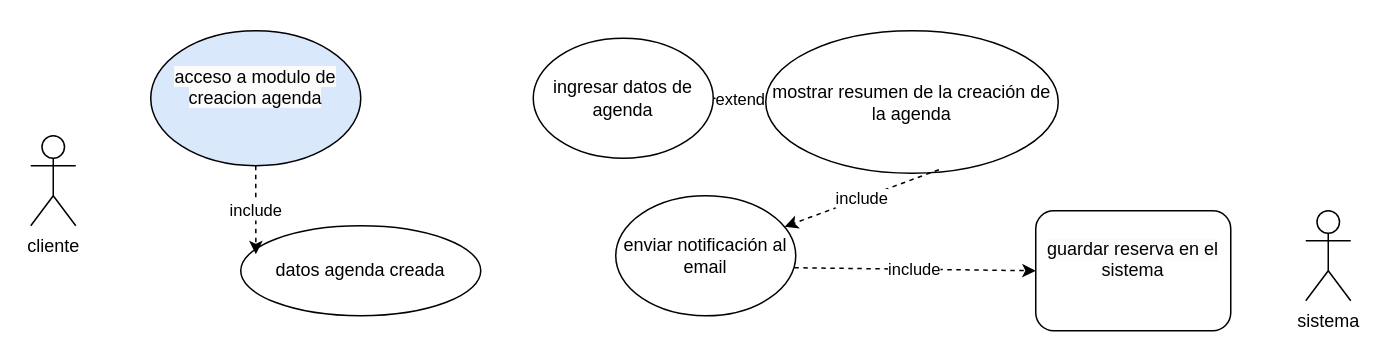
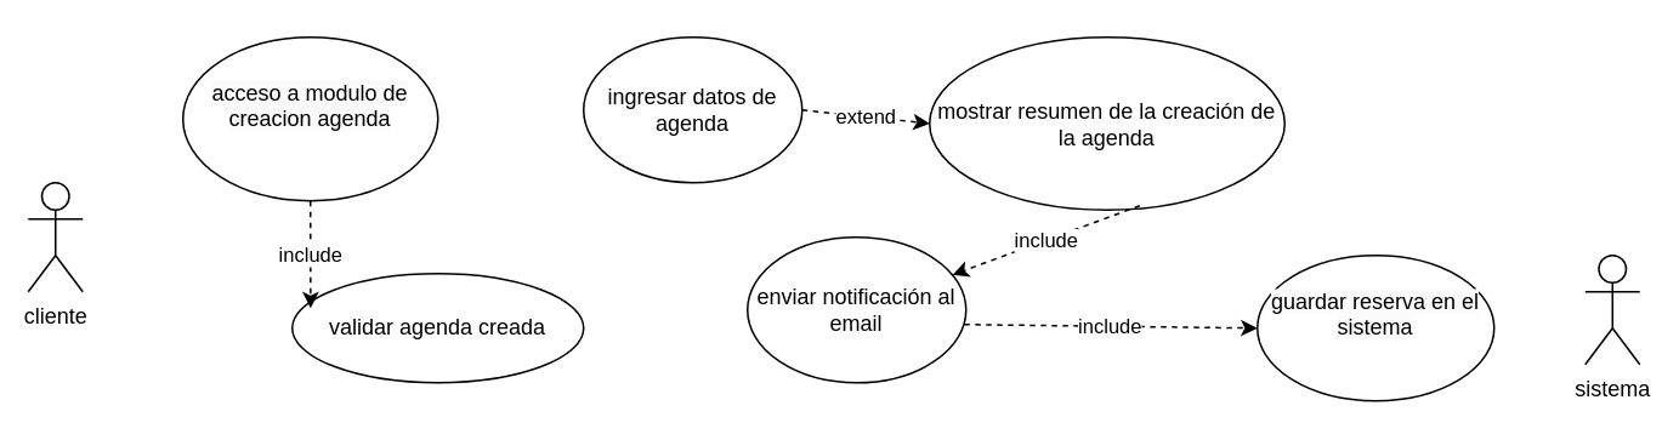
- <mxCell id="3" value="&#10;&lt;span style=&quot;color: rgb(0, 0, 0); font-family: Helvetica; font-size: 12px; font-style: normal; font-variant-ligatures: normal; font-variant-caps: normal; font-weight: 400; letter-spacing: normal; orphans: 2; text-align: center; text-indent: 0px; text-transform: none; widows: 2; word-spacing: 0px; -webkit-text-stroke-width: 0px; white-space: normal; background-color: rgb(251, 251, 251); text-decoration-thickness: initial; text-decoration-style: initial; text-decoration-color: initial; display: inline !important; float: none;&quot;&gt;acceso a modulo de creacion agenda&lt;/span&gt;&#10;&#10;" style="ellipse;whiteSpace=wrap;html=1;fillColor=#dae8fc;" parent="1" vertex="1"><mxGeometry x="100" y="20" width="140" height="90" as="geometry" /></mxCell>
+ <mxCell id="3" value="&#10;&lt;span style=&quot;color: rgb(0, 0, 0); font-family: Helvetica; font-size: 12px; font-style: normal; font-variant-ligatures: normal; font-variant-caps: normal; font-weight: 400; letter-spacing: normal; orphans: 2; text-align: center; text-indent: 0px; text-transform: none; widows: 2; word-spacing: 0px; -webkit-text-stroke-width: 0px; white-space: normal; background-color: rgb(251, 251, 251); text-decoration-thickness: initial; text-decoration-style: initial; text-decoration-color: initial; display: inline !important; float: none;&quot;&gt;acceso a modulo de creacion agenda&lt;/span&gt;&#10;&#10;" style="ellipse;whiteSpace=wrap;html=1;" parent="1" vertex="1"><mxGeometry x="100" y="20" width="140" height="90" as="geometry" /></mxCell>
- <mxCell id="4" value="ingresar datos de agenda" style="ellipse;whiteSpace=wrap;html=1;" parent="1" vertex="1"><mxGeometry x="355" y="25" width="120" height="80" as="geometry" /></mxCell>
+ <mxCell id="4" value="ingresar datos de agenda" style="ellipse;whiteSpace=wrap;html=1;" parent="1" vertex="1"><mxGeometry x="320" y="20" width="120" height="80" as="geometry" /></mxCell>
- <mxCell id="2" value="cliente" style="shape=umlActor;verticalLabelPosition=bottom;verticalAlign=top;html=1;outlineConnect=0;" parent="1" vertex="1"><mxGeometry x="20" y="90" width="30" height="60" as="geometry" /></mxCell>
+ <mxCell id="2" value="cliente" style="shape=umlActor;verticalLabelPosition=bottom;verticalAlign=top;html=1;outlineConnect=0;" parent="1" vertex="1"><mxGeometry x="15" y="100" width="30" height="60" as="geometry" /></mxCell>
- <mxCell id="6" value="datos agenda creada" style="ellipse;whiteSpace=wrap;html=1;" parent="1" vertex="1"><mxGeometry x="160" y="150" width="160" height="60" as="geometry" /></mxCell>
+ <mxCell id="6" value="validar agenda creada" style="ellipse;whiteSpace=wrap;html=1;" parent="1" vertex="1"><mxGeometry x="160" y="150" width="160" height="60" as="geometry" /></mxCell>
- <mxCell id="7" value="&#10;&lt;span style=&quot;color: rgb(0, 0, 0); font-family: Helvetica; font-size: 12px; font-style: normal; font-variant-ligatures: normal; font-variant-caps: normal; font-weight: 400; letter-spacing: normal; orphans: 2; text-align: center; text-indent: 0px; text-transform: none; widows: 2; word-spacing: 0px; -webkit-text-stroke-width: 0px; white-space: normal; background-color: rgb(251, 251, 251); text-decoration-thickness: initial; text-decoration-style: initial; text-decoration-color: initial; display: inline !important; float: none;&quot;&gt;guardar reserva en el sistema&lt;/span&gt;&#10;&#10;" style="whiteSpace=wrap;html=1;rounded=1;" parent="1" vertex="1"><mxGeometry x="690" y="140" width="130" height="80" as="geometry" /></mxCell>
+ <mxCell id="7" value="&#10;&lt;span style=&quot;color: rgb(0, 0, 0); font-family: Helvetica; font-size: 12px; font-style: normal; font-variant-ligatures: normal; font-variant-caps: normal; font-weight: 400; letter-spacing: normal; orphans: 2; text-align: center; text-indent: 0px; text-transform: none; widows: 2; word-spacing: 0px; -webkit-text-stroke-width: 0px; white-space: normal; background-color: rgb(251, 251, 251); text-decoration-thickness: initial; text-decoration-style: initial; text-decoration-color: initial; display: inline !important; float: none;&quot;&gt;guardar reserva en el sistema&lt;/span&gt;&#10;&#10;" style="ellipse;whiteSpace=wrap;html=1;" parent="1" vertex="1"><mxGeometry x="690" y="140" width="130" height="80" as="geometry" /></mxCell>
